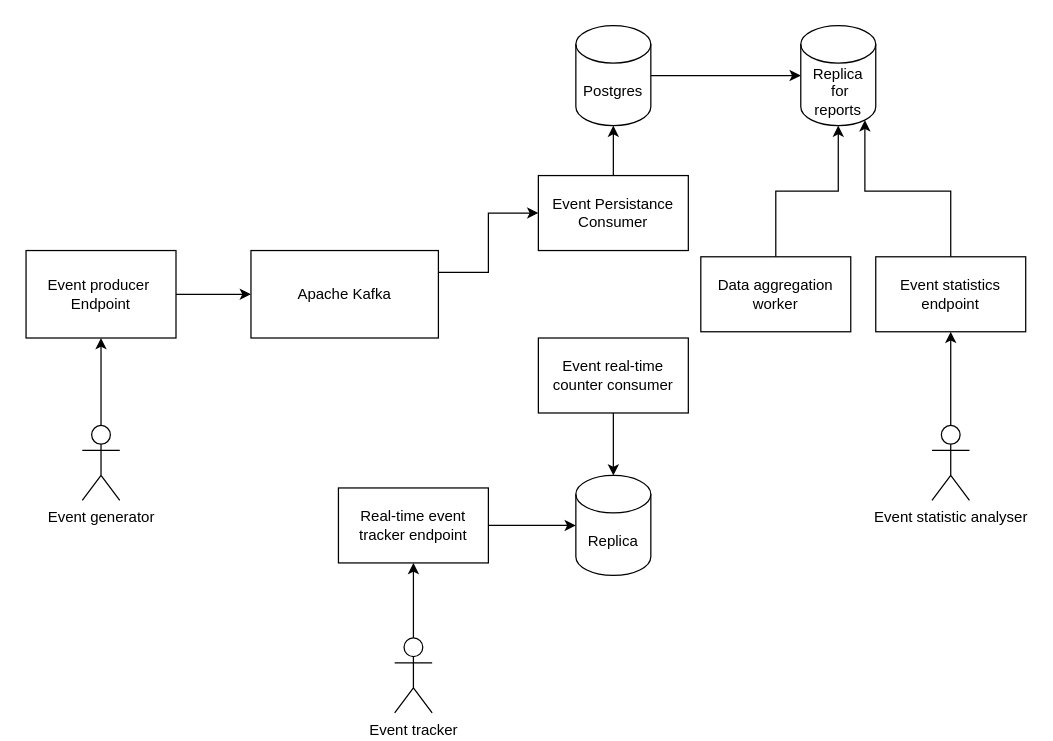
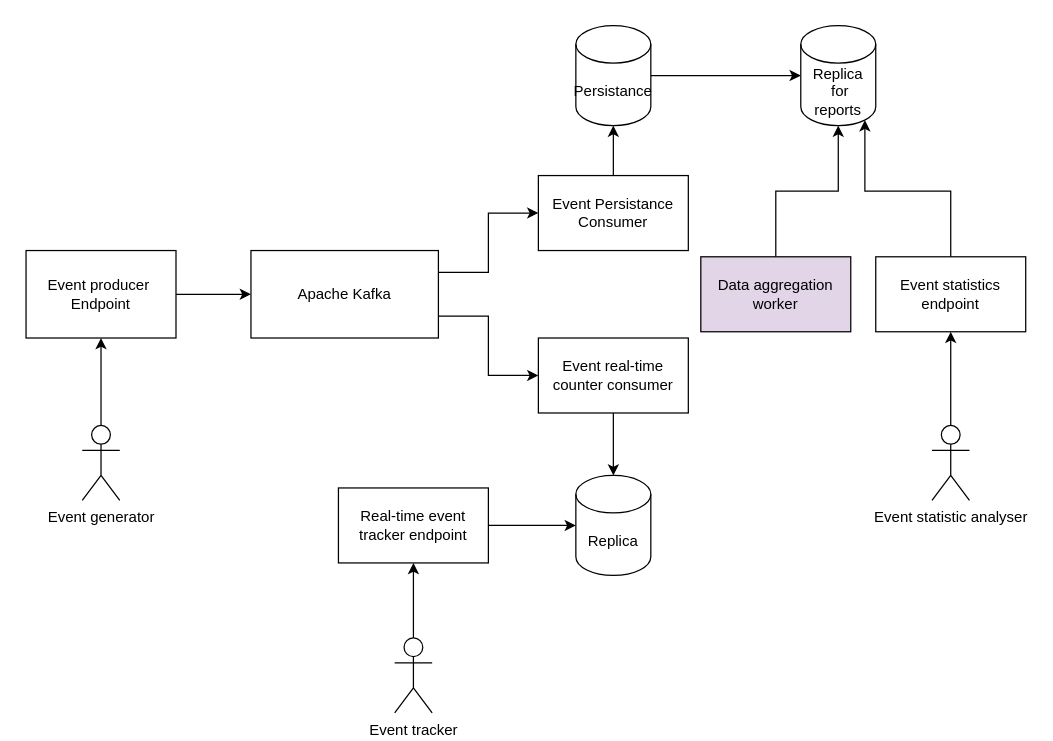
- <mxCell id="12" value="Postgres" style="shape=cylinder3;whiteSpace=wrap;html=1;boundedLbl=1;backgroundOutline=1;size=15;" vertex="1" parent="1"><mxGeometry x="460" y="20" width="60" height="80" as="geometry" /></mxCell>
+ <mxCell id="12" value="Persistance" style="shape=cylinder3;whiteSpace=wrap;html=1;boundedLbl=1;backgroundOutline=1;size=15;" vertex="1" parent="1"><mxGeometry x="460" y="20" width="60" height="80" as="geometry" /></mxCell>
- <mxCell id="18" value="Data aggregation&lt;br&gt;worker" style="rounded=0;whiteSpace=wrap;html=1;" vertex="1" parent="1"><mxGeometry x="560" y="205" width="120" height="60" as="geometry" /></mxCell>
+ <mxCell id="18" value="Data aggregation&lt;br&gt;worker" style="rounded=0;whiteSpace=wrap;html=1;fillColor=#e1d5e7;" vertex="1" parent="1"><mxGeometry x="560" y="205" width="120" height="60" as="geometry" /></mxCell>
+ <mxCell id="5" style="edgeStyle=orthogonalEdgeStyle;rounded=0;orthogonalLoop=1;jettySize=auto;html=1;exitX=1;exitY=0.75;exitDx=0;exitDy=0;entryX=0;entryY=0.5;entryDx=0;entryDy=0;" edge="1" parent="1" source="6" target="10"><mxGeometry relative="1" as="geometry" /></mxCell>
